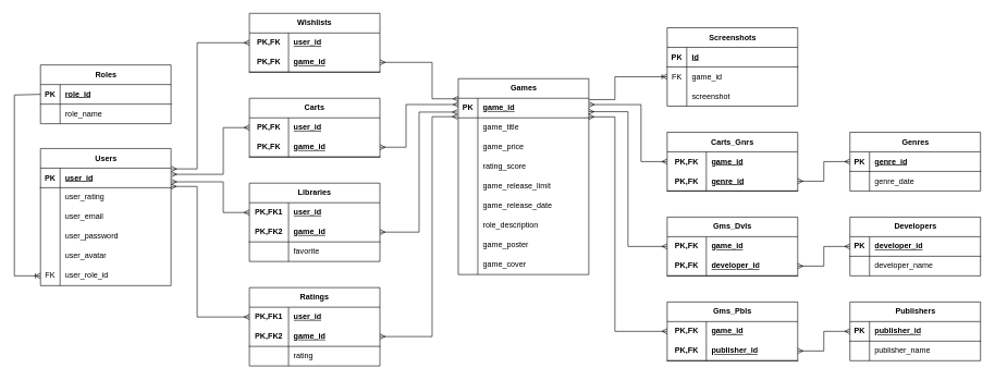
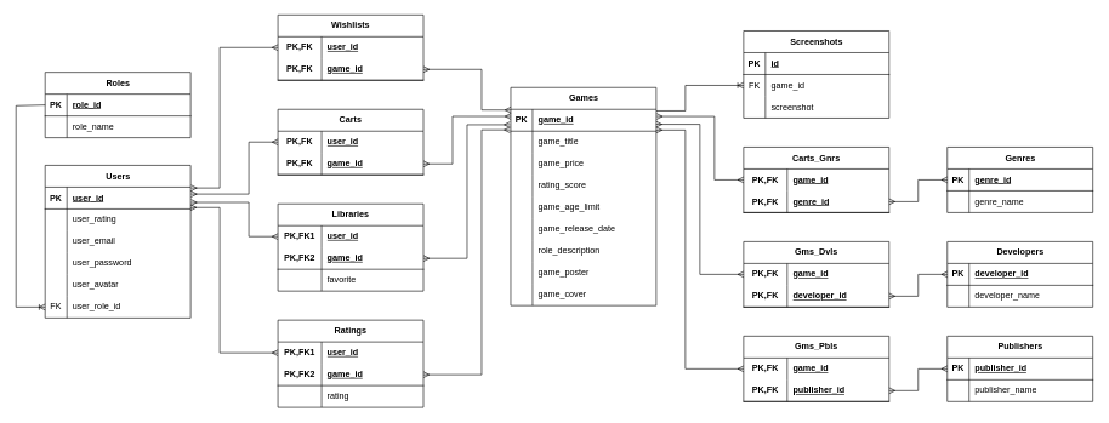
- <mxCell id="34" value="genre_date" style="shape=partialRectangle;connectable=0;fillColor=none;top=0;left=0;bottom=0;right=0;align=left;spacingLeft=6;overflow=hidden;whiteSpace=wrap;html=1;" parent="32" vertex="1"><mxGeometry x="30" width="170" height="30" as="geometry"><mxRectangle width="170" height="30" as="alternateBounds" /></mxGeometry></mxCell>
+ <mxCell id="34" value="genre_name" style="shape=partialRectangle;connectable=0;fillColor=none;top=0;left=0;bottom=0;right=0;align=left;spacingLeft=6;overflow=hidden;whiteSpace=wrap;html=1;" parent="32" vertex="1"><mxGeometry x="30" width="170" height="30" as="geometry"><mxRectangle width="170" height="30" as="alternateBounds" /></mxGeometry></mxCell>
- <mxCell id="64" value="game_release_limit" style="shape=partialRectangle;connectable=0;fillColor=none;top=0;left=0;bottom=0;right=0;align=left;spacingLeft=6;overflow=hidden;whiteSpace=wrap;html=1;" parent="62" vertex="1"><mxGeometry x="30" width="170" height="30" as="geometry"><mxRectangle width="170" height="30" as="alternateBounds" /></mxGeometry></mxCell>
+ <mxCell id="64" value="game_age_limit" style="shape=partialRectangle;connectable=0;fillColor=none;top=0;left=0;bottom=0;right=0;align=left;spacingLeft=6;overflow=hidden;whiteSpace=wrap;html=1;" parent="62" vertex="1"><mxGeometry x="30" width="170" height="30" as="geometry"><mxRectangle width="170" height="30" as="alternateBounds" /></mxGeometry></mxCell>
